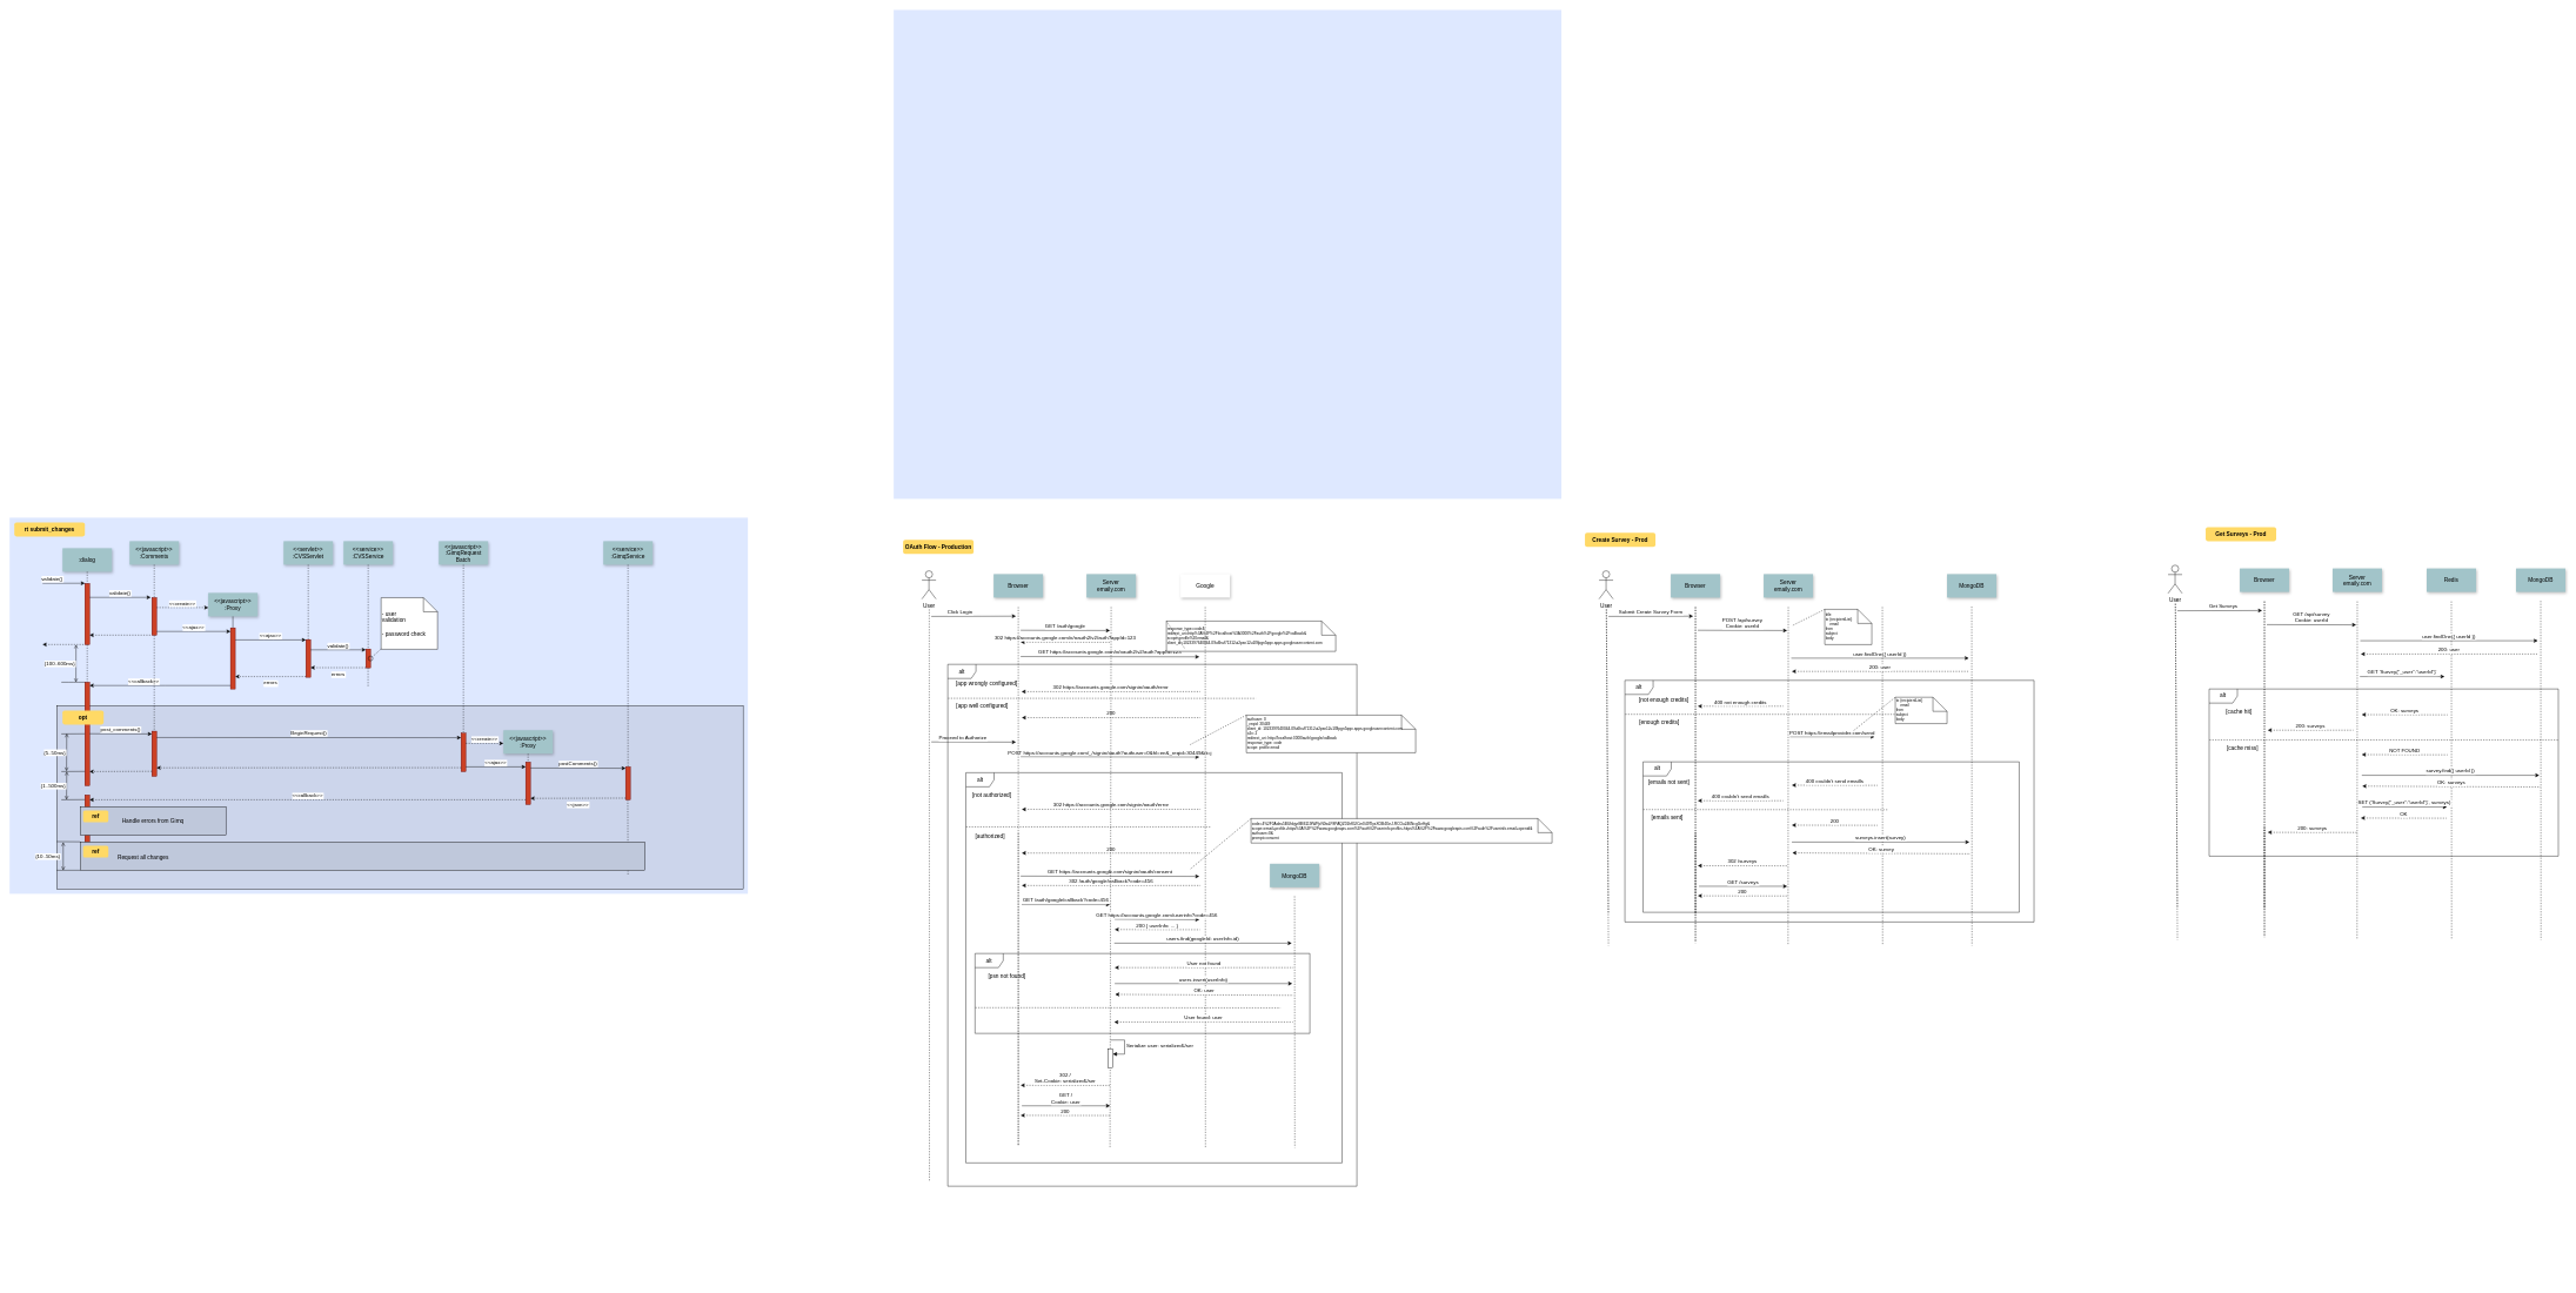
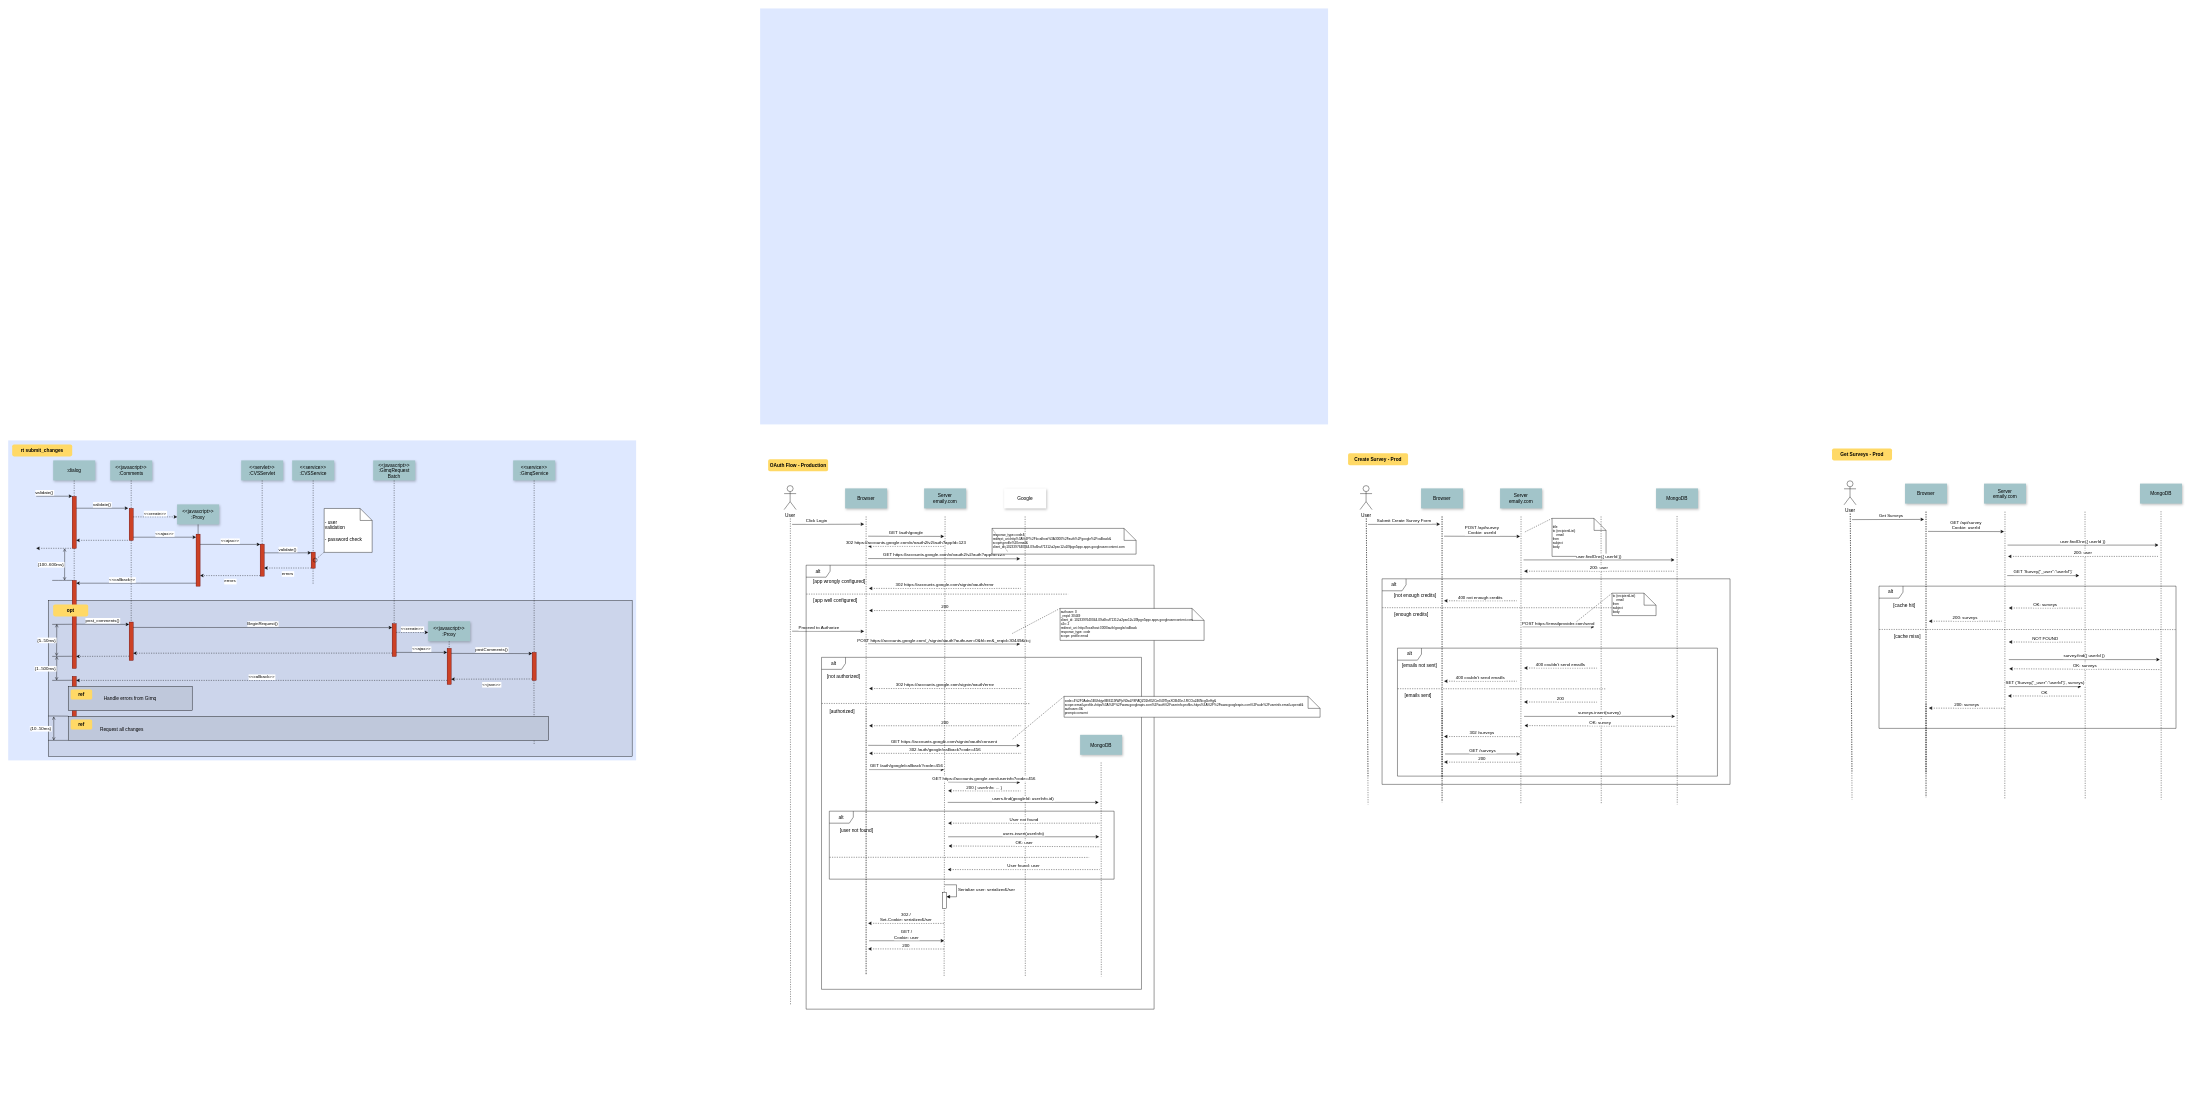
- <mxCell id="178" value="Get Surveys - Prod" style="rounded=1;fontStyle=1;fillColor=#FFD966;strokeColor=none" vertex="1" parent="1"><mxGeometry x="4690" y="1120" width="150" height="30" as="geometry" /></mxCell>
+ <mxCell id="178" value="Get Surveys - Prod" style="rounded=1;fontStyle=1;fillColor=#FFD966;strokeColor=none" vertex="1" parent="1"><mxGeometry x="4580" y="1120" width="150" height="30" as="geometry" /></mxCell>
- <mxCell id="7" value=":dialog" style="shadow=1;fillColor=#A2C4C9;strokeColor=none" vertex="1" parent="1"><mxGeometry x="132.5" y="1165" width="105" height="50" as="geometry" /></mxCell>
+ <mxCell id="7" value=":dialog" style="shadow=1;fillColor=#A2C4C9;strokeColor=none" vertex="1" parent="1"><mxGeometry x="132.5" y="1150" width="105" height="50" as="geometry" /></mxCell>
- <mxCell id="177" value="Redis" style="shadow=1;fillColor=#A2C4C9;strokeColor=none" vertex="1" parent="1"><mxGeometry x="5160.004" y="1208" width="105" height="50" as="geometry" /></mxCell>
- <mxCell id="150" value="title&#10;to (recipientList)&#10;    email&#10;from&#10;subject&#10;body" style="shape=note;align=left;fontSize=8;" vertex="1" parent="1"><mxGeometry x="3880" y="1295" width="100" height="75" as="geometry" /></mxCell>
+ <mxCell id="150" value="title&#10;to (recipientList)&#10;    email&#10;from&#10;subject&#10;body" style="shape=note;align=left;fontSize=8;" vertex="1" parent="1"><mxGeometry x="3880" y="1295" width="135" height="95" as="geometry" /></mxCell>
- <mxCell id="112" value="[psn not found]" style="text;strokeColor=none;align=center;fillColor=none;html=1;verticalAlign=middle;whiteSpace=wrap;rounded=0;" vertex="1" parent="110"><mxGeometry x="12.491" y="28.87" width="112.421" height="39.237" as="geometry" /></mxCell>
+ <mxCell id="112" value="[user not found]" style="text;strokeColor=none;align=center;fillColor=none;html=1;verticalAlign=middle;whiteSpace=wrap;rounded=0;" vertex="1" parent="110"><mxGeometry x="12.491" y="28.87" width="112.421" height="39.237" as="geometry" /></mxCell>
